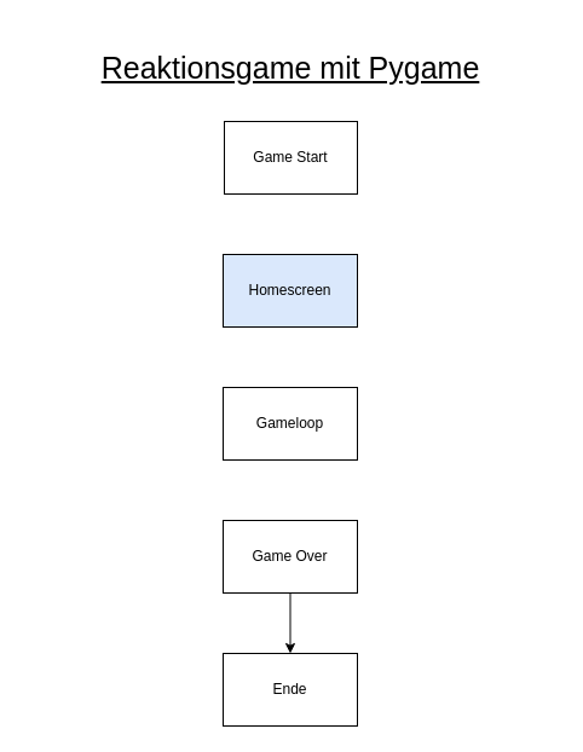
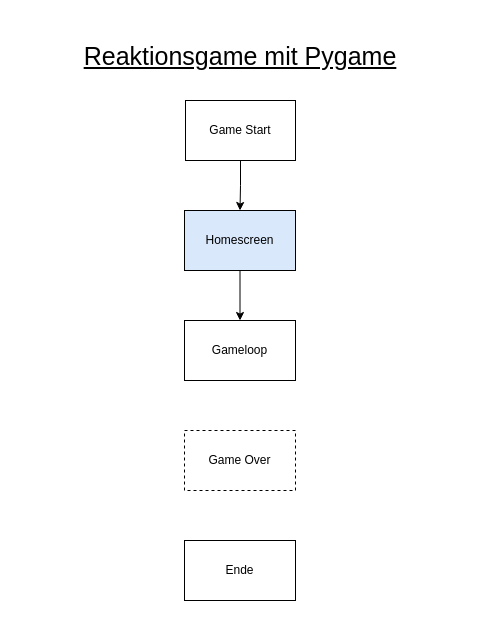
+ <mxCell id="2" value="" style="edgeStyle=orthogonalEdgeStyle;rounded=0;orthogonalLoop=1;jettySize=auto;html=1;" edge="1" parent="1" source="3" target="6"><mxGeometry relative="1" as="geometry" /></mxCell>
+ <mxCell id="5" value="" style="edgeStyle=orthogonalEdgeStyle;rounded=0;orthogonalLoop=1;jettySize=auto;html=1;" edge="1" parent="1" source="6" target="7"><mxGeometry relative="1" as="geometry" /></mxCell>
- <mxCell id="10" value="Game Over" style="rounded=0;whiteSpace=wrap;html=1;" vertex="1" parent="1"><mxGeometry x="184" y="430" width="111" height="60" as="geometry" /></mxCell>
+ <mxCell id="10" value="Game Over" style="rounded=0;whiteSpace=wrap;html=1;dashed=1;" vertex="1" parent="1"><mxGeometry x="184" y="430" width="111" height="60" as="geometry" /></mxCell>
- <mxCell id="9" value="" style="edgeStyle=orthogonalEdgeStyle;rounded=0;orthogonalLoop=1;jettySize=auto;html=1;" edge="1" parent="1" source="10" target="8"><mxGeometry relative="1" as="geometry" /></mxCell>
